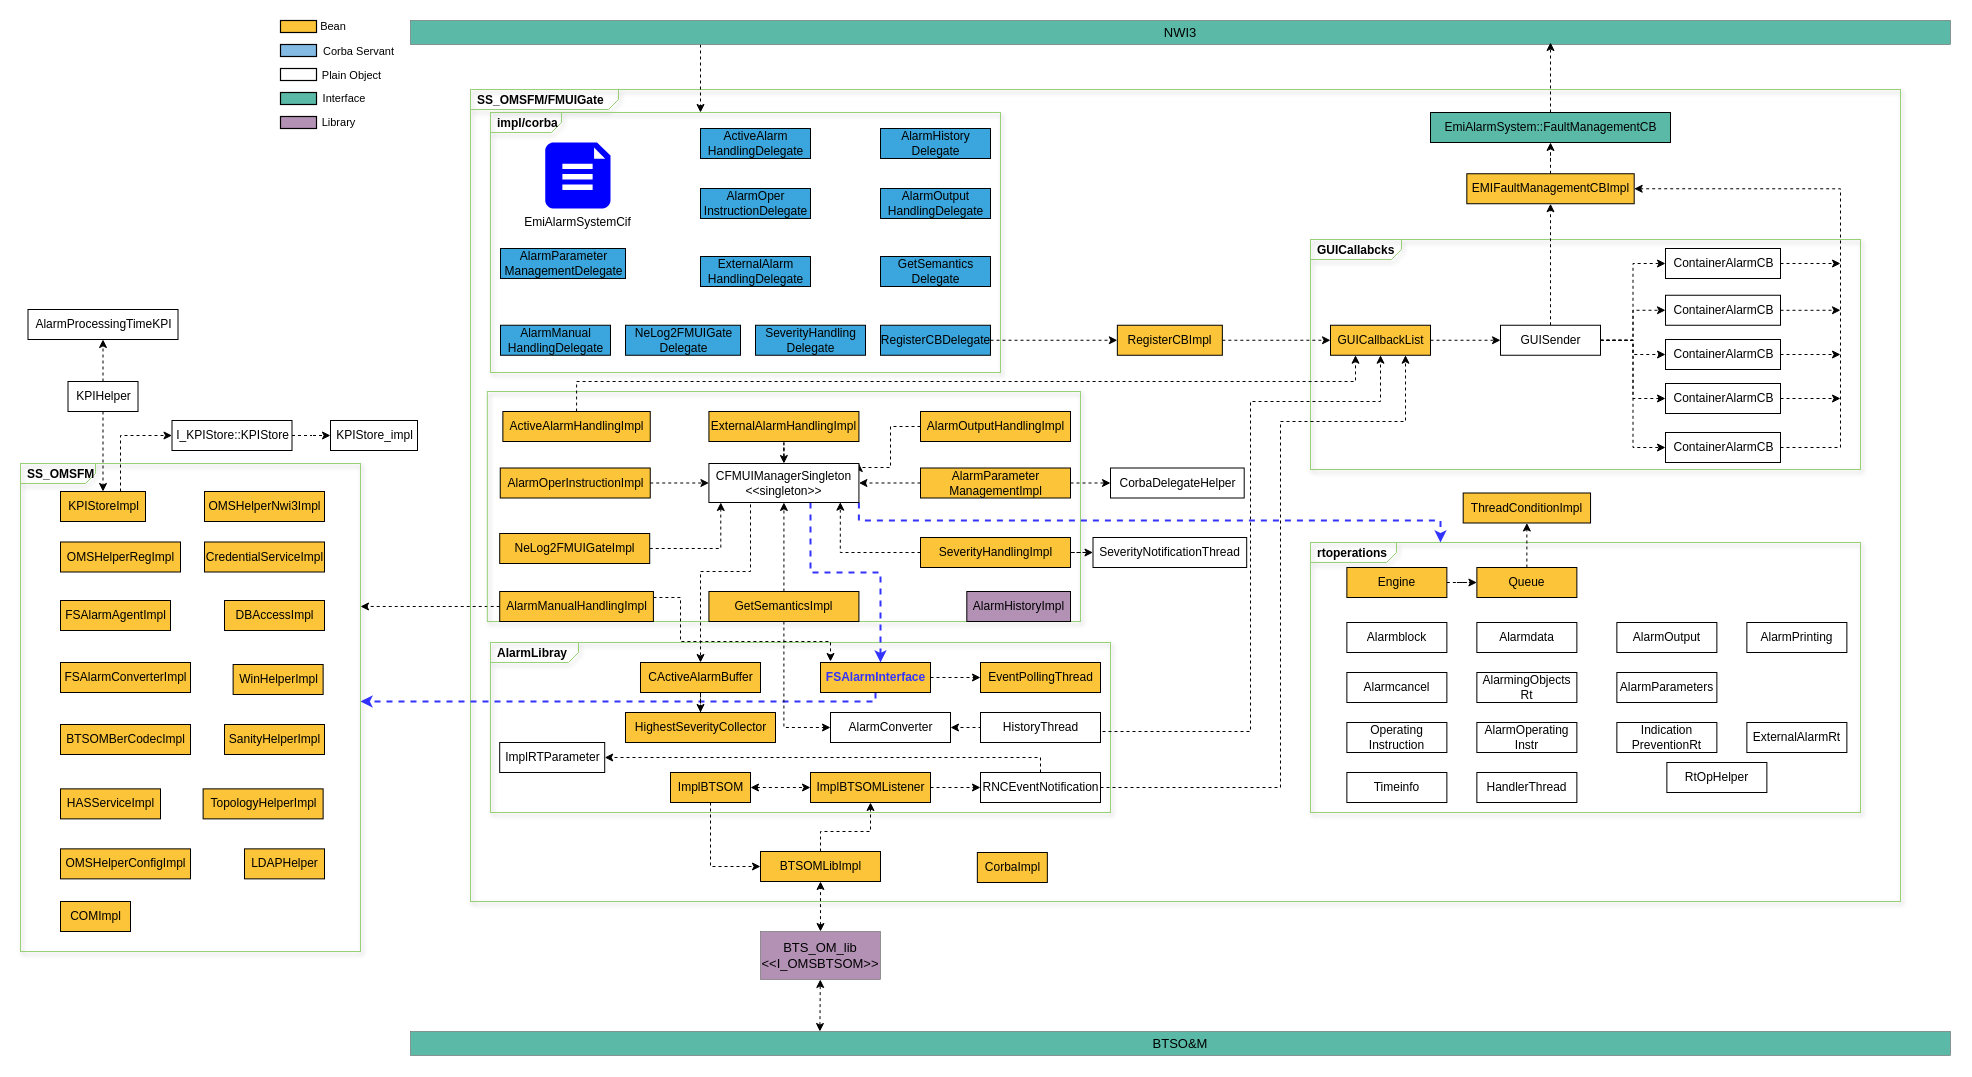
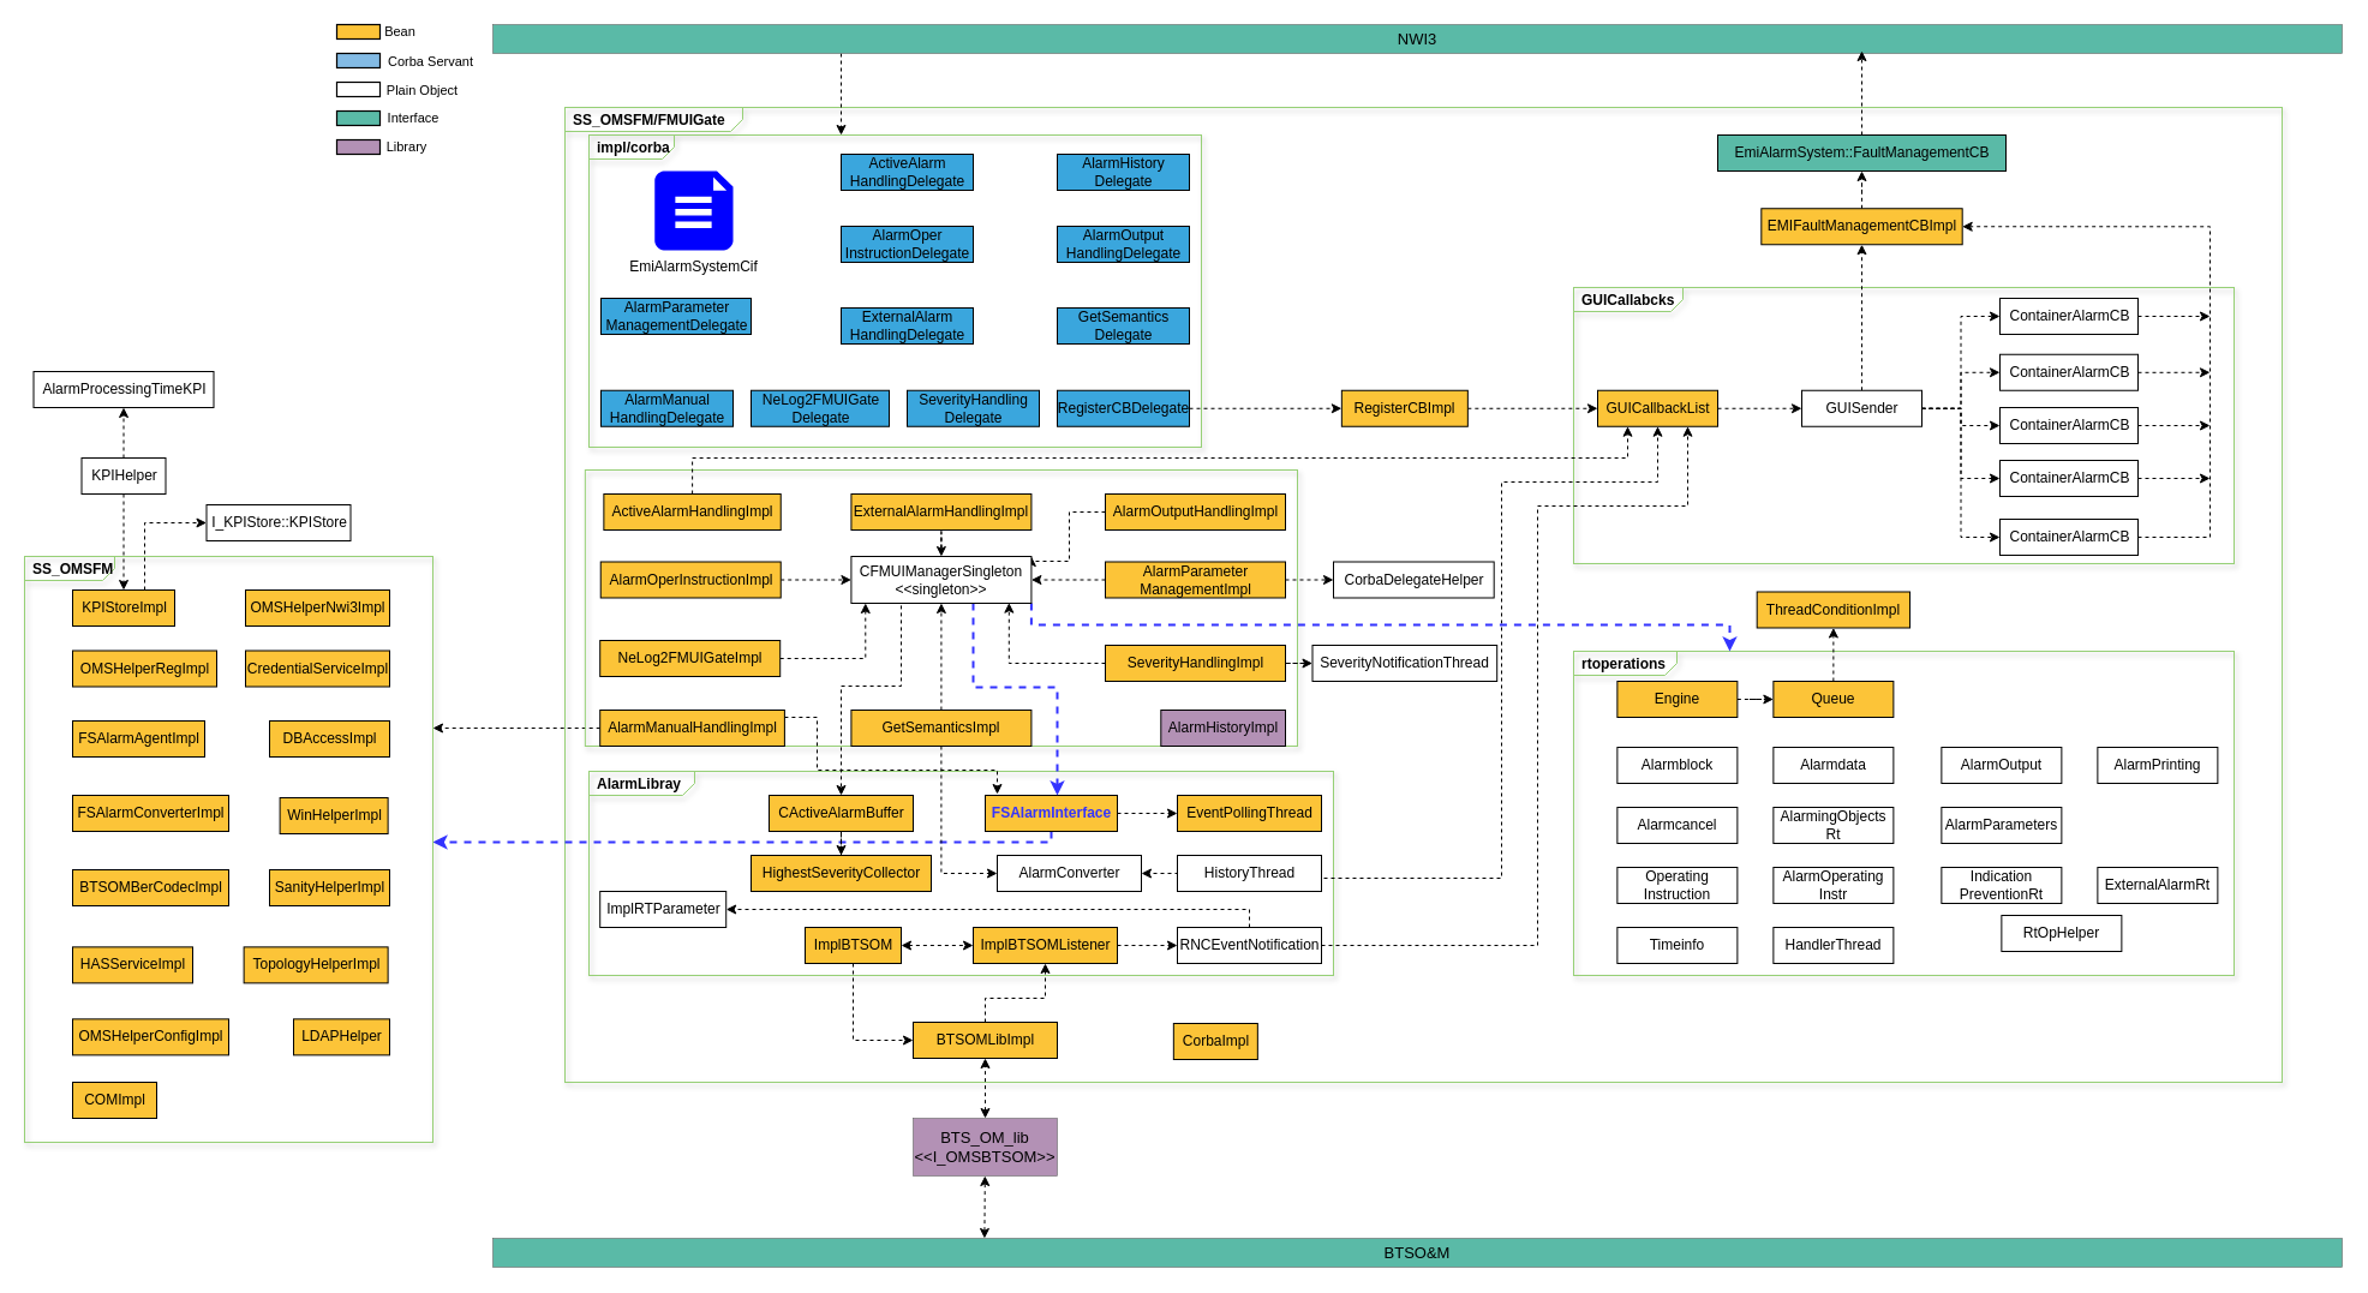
- <mxCell id="154" style="edgeStyle=orthogonalEdgeStyle;rounded=0;orthogonalLoop=1;jettySize=auto;html=1;dashed=1;" edge="1" parent="1" source="155" target="156"><mxGeometry relative="1" as="geometry" /></mxCell>
- <mxCell id="156" value="KPIStore_impl" style="html=1;" vertex="1" parent="1"><mxGeometry x="330" y="420" width="87" height="30" as="geometry" /></mxCell>
